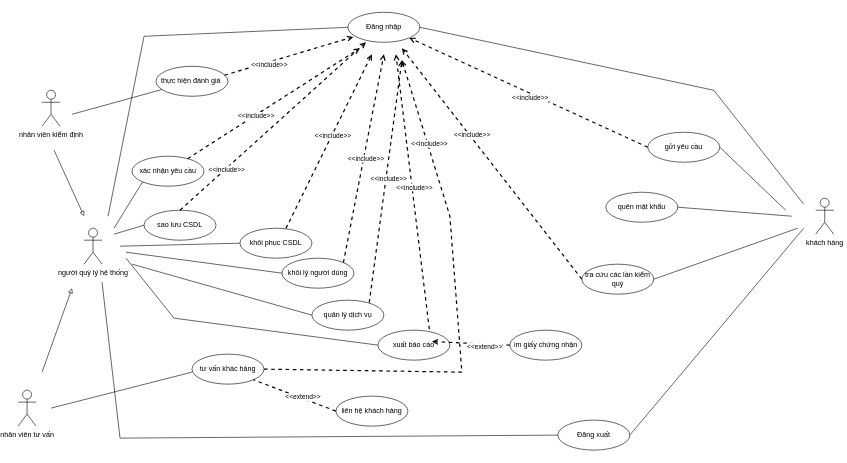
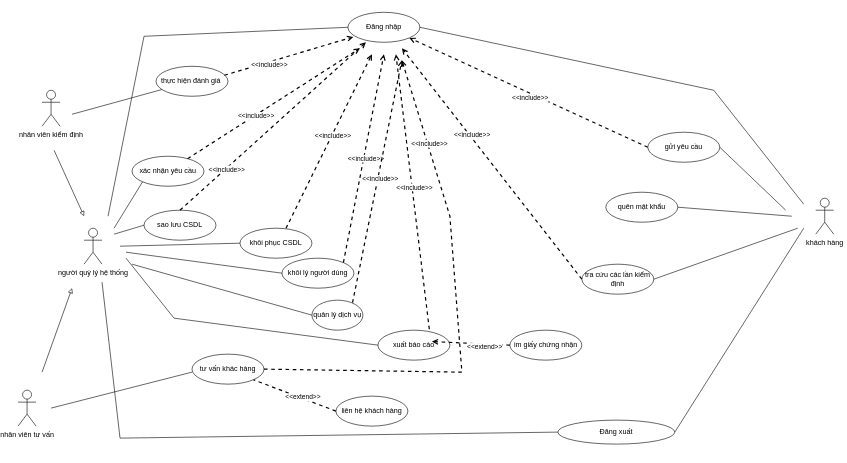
- <mxCell id="38" value="tra cứu các lần kiểm quỷ" style="ellipse;whiteSpace=wrap;html=1;" vertex="1" parent="1"><mxGeometry x="960" y="440" width="120" height="50" as="geometry" /></mxCell>
+ <mxCell id="38" value="tra cứu các lần kiểm định" style="ellipse;whiteSpace=wrap;html=1;" vertex="1" parent="1"><mxGeometry x="960" y="440" width="120" height="50" as="geometry" /></mxCell>
- <mxCell id="59" value="quản lý dịch vụ" style="ellipse;whiteSpace=wrap;html=1;" vertex="1" parent="1"><mxGeometry x="510" y="500" width="120" height="50" as="geometry" /></mxCell>
+ <mxCell id="59" value="quản lý dịch vụ" style="ellipse;whiteSpace=wrap;html=1;" vertex="1" parent="1"><mxGeometry x="510" y="500" width="85" height="50" as="geometry" /></mxCell>
- <mxCell id="7" value="Đăng xuất" style="ellipse;whiteSpace=wrap;html=1;" vertex="1" parent="1"><mxGeometry x="920" y="700" width="120" height="50" as="geometry" /></mxCell>
+ <mxCell id="7" value="Đăng xuất" style="ellipse;whiteSpace=wrap;html=1;" vertex="1" parent="1"><mxGeometry x="920" y="700" width="195" height="40" as="geometry" /></mxCell>
